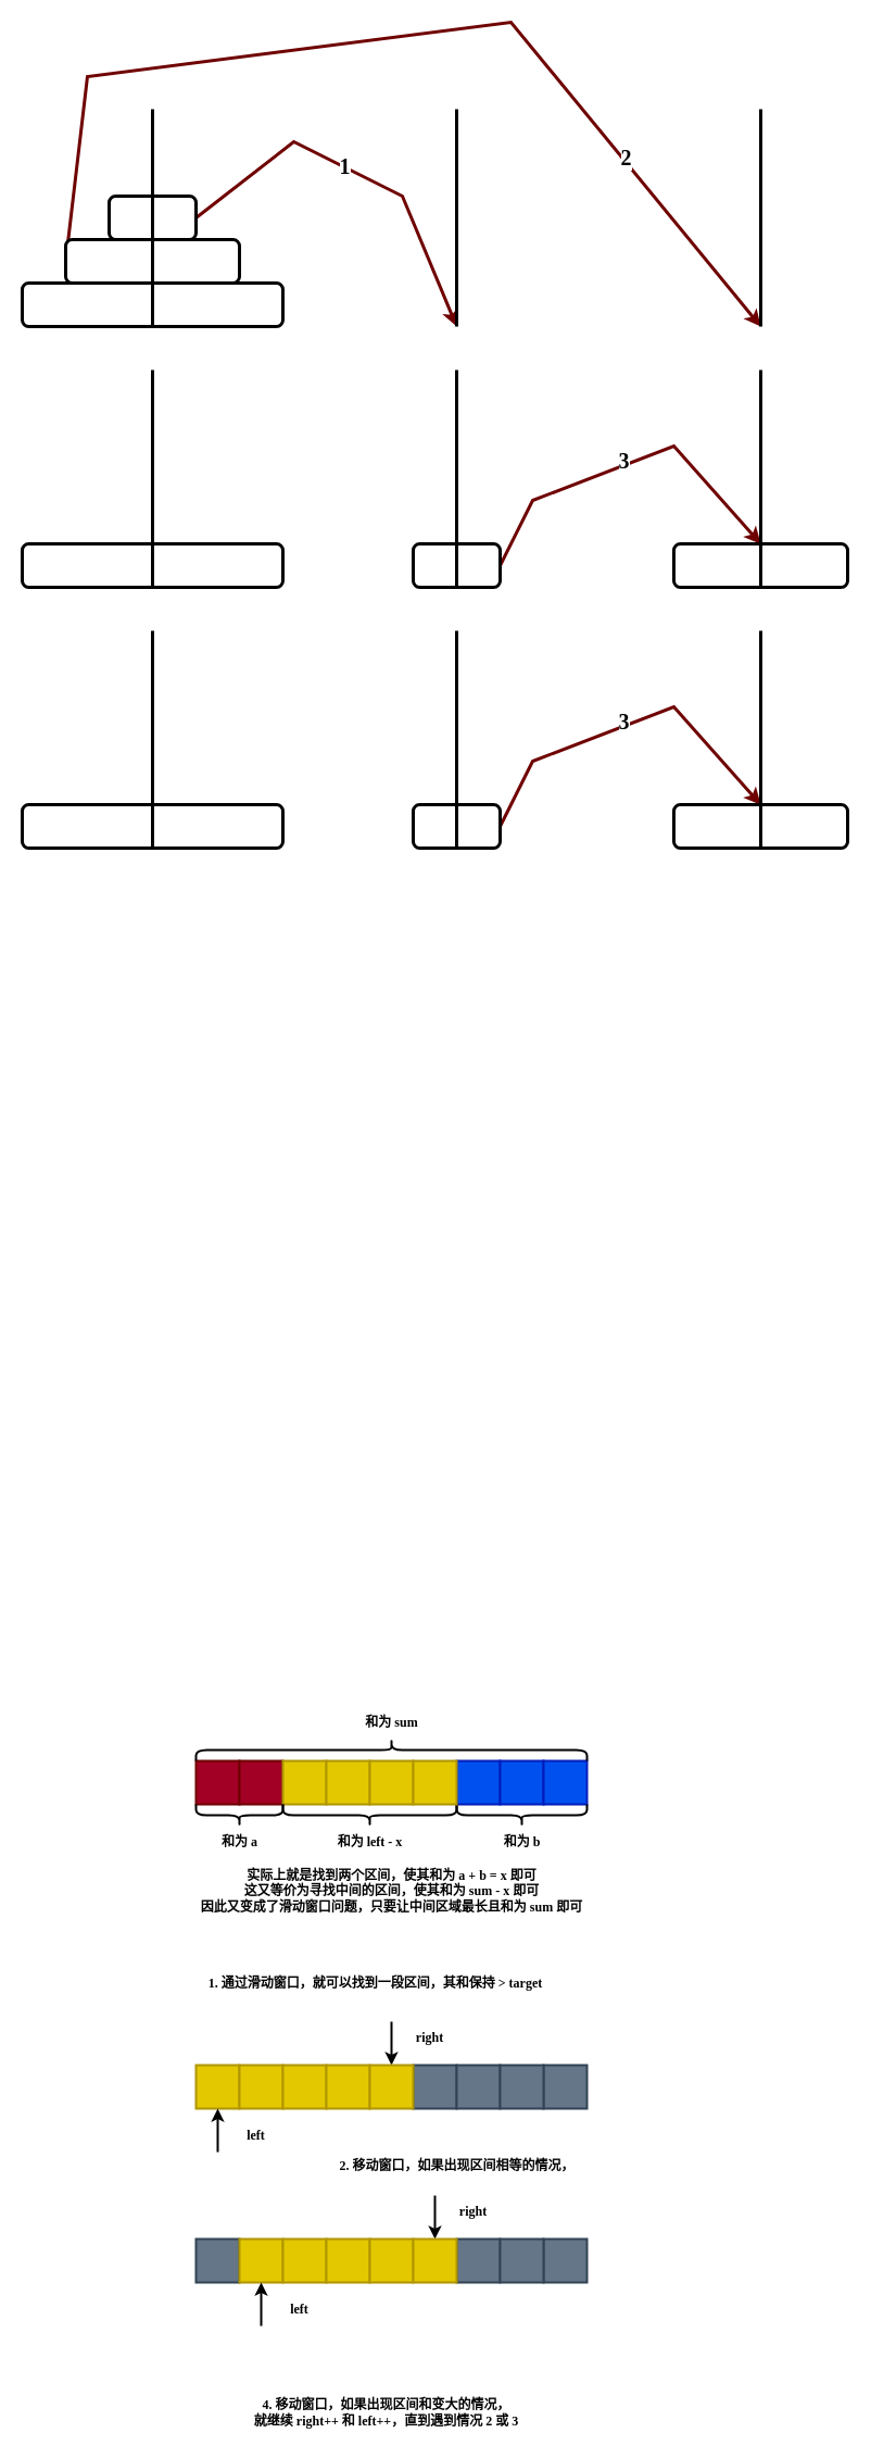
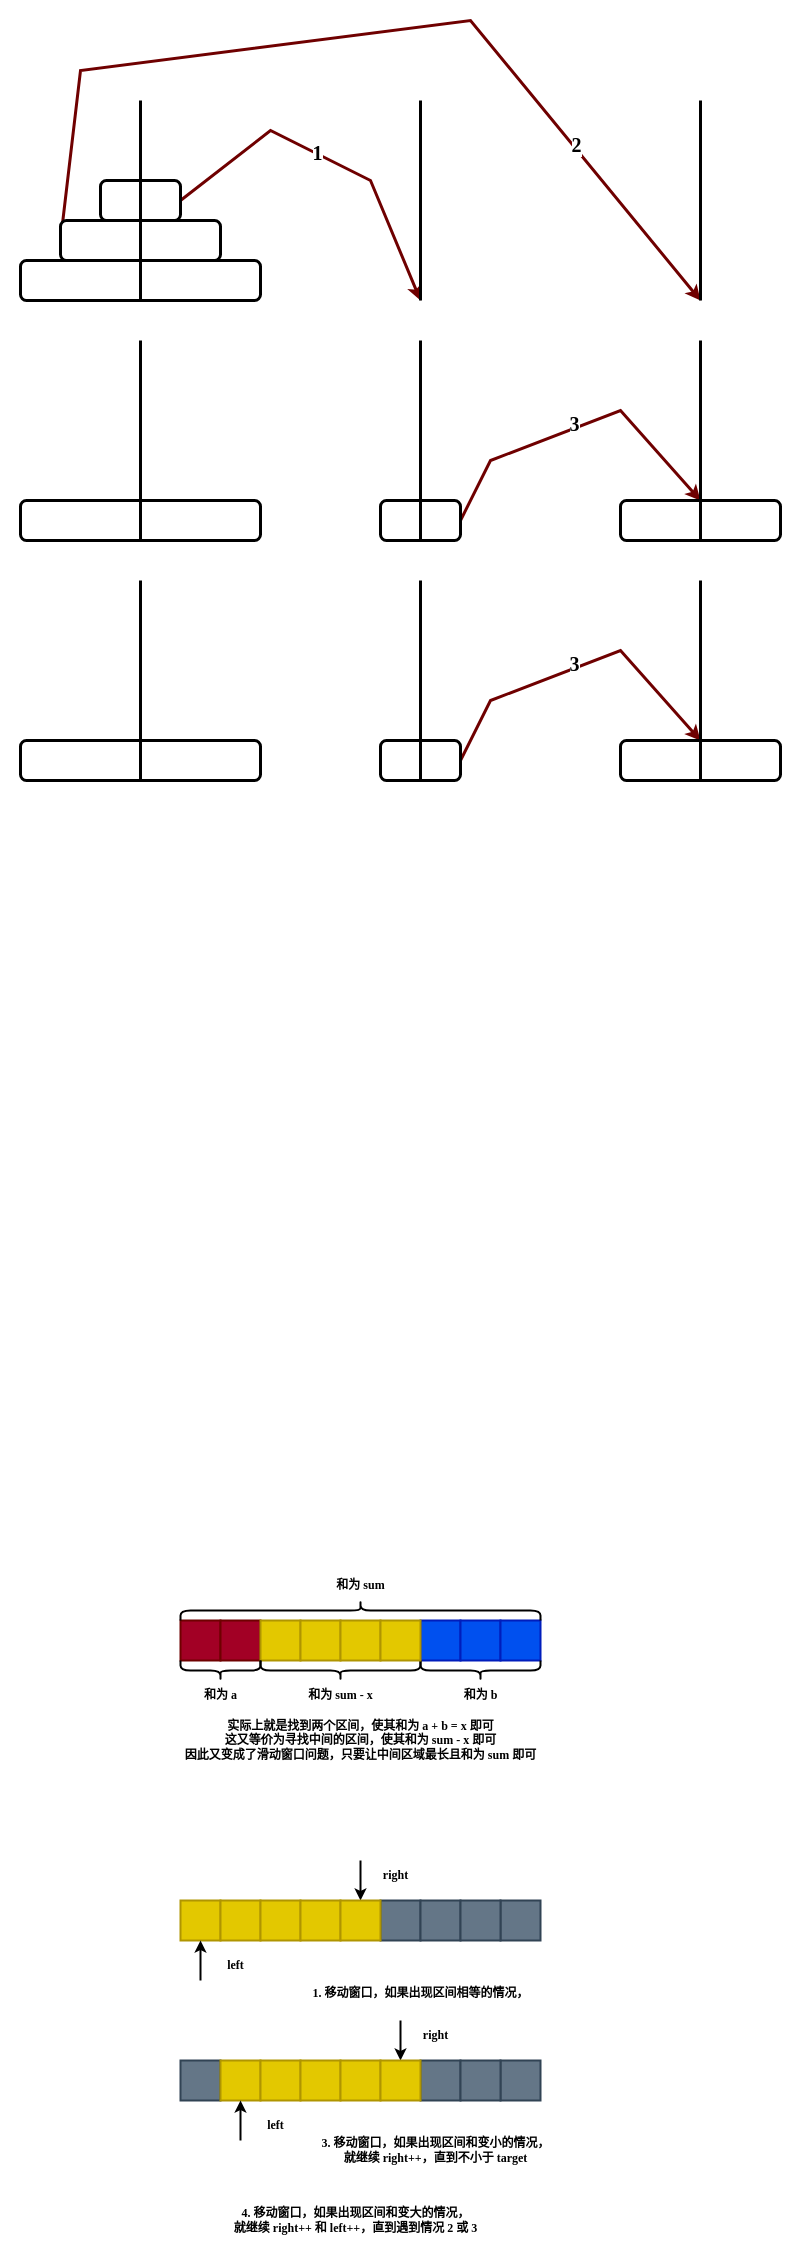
- <mxCell id="42" value="&lt;b&gt;和为 left - x&lt;/b&gt;" style="text;html=1;align=center;verticalAlign=middle;resizable=0;points=[];autosize=1;strokeColor=none;fillColor=none;fontFamily=Comic Sans MS;" vertex="1" parent="1"><mxGeometry x="290" y="1680" width="100" height="30" as="geometry" /></mxCell>
+ <mxCell id="42" value="&lt;b&gt;和为 sum - x&lt;/b&gt;" style="text;html=1;align=center;verticalAlign=middle;resizable=0;points=[];autosize=1;strokeColor=none;fillColor=none;fontFamily=Comic Sans MS;" vertex="1" parent="1"><mxGeometry x="290" y="1680" width="100" height="30" as="geometry" /></mxCell>
- <mxCell id="70" value="&lt;b&gt;1. 通过滑动窗口，就可以找到一段区间，其和保持 &amp;gt; target&lt;br&gt;&lt;/b&gt;" style="text;html=1;align=center;verticalAlign=middle;resizable=0;points=[];autosize=1;strokeColor=none;fillColor=none;fontFamily=Comic Sans MS;" vertex="1" parent="1"><mxGeometry x="170" y="1810" width="350" height="30" as="geometry" /></mxCell>
- <mxCell id="71" value="&lt;b&gt;2. 移动窗口，如果出现区间相等的情况，&lt;br&gt;&lt;br&gt;&lt;/b&gt;" style="text;html=1;align=center;verticalAlign=middle;resizable=0;points=[];autosize=1;strokeColor=none;fillColor=none;fontFamily=Comic Sans MS;" vertex="1" parent="1"><mxGeometry x="295" y="1980" width="250" height="40" as="geometry" /></mxCell>
+ <mxCell id="71" value="&lt;b&gt;1. 移动窗口，如果出现区间相等的情况，&lt;br&gt;&lt;br&gt;&lt;/b&gt;" style="text;html=1;align=center;verticalAlign=middle;resizable=0;points=[];autosize=1;strokeColor=none;fillColor=none;fontFamily=Comic Sans MS;" vertex="1" parent="1"><mxGeometry x="295" y="1980" width="250" height="40" as="geometry" /></mxCell>
+ <mxCell id="75" value="&lt;b&gt;3.&amp;nbsp;&lt;/b&gt;&lt;b&gt;移动窗口，如果出现区间和变小的情况，&lt;br&gt;就继续 right++，直到不小于 target&lt;/b&gt;&lt;b&gt;&lt;br&gt;&lt;/b&gt;" style="text;html=1;align=center;verticalAlign=middle;resizable=0;points=[];autosize=1;strokeColor=none;fillColor=none;fontFamily=Comic Sans MS;" vertex="1" parent="1"><mxGeometry x="305" y="2130" width="260" height="40" as="geometry" /></mxCell>
